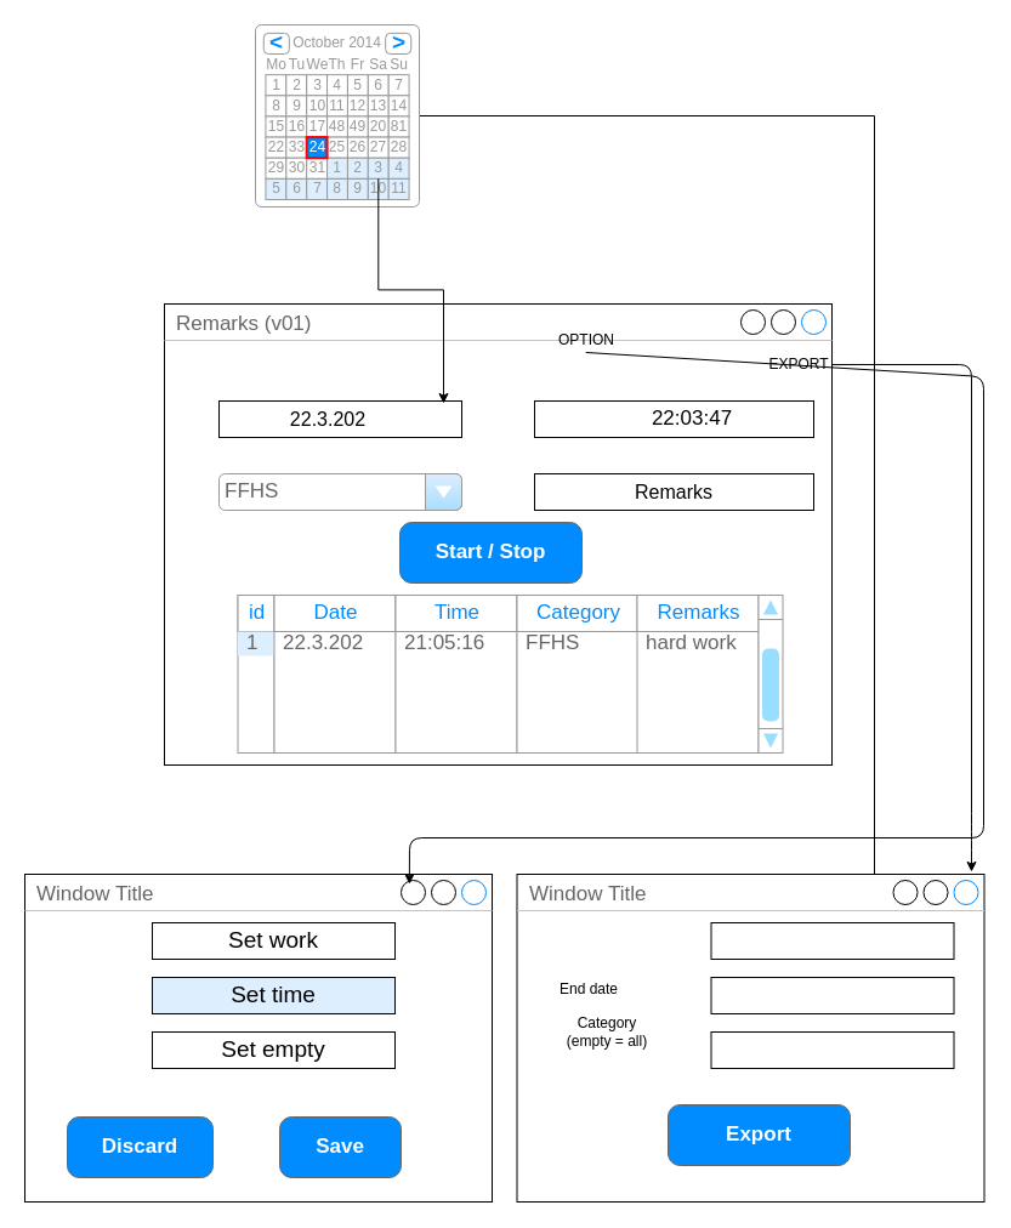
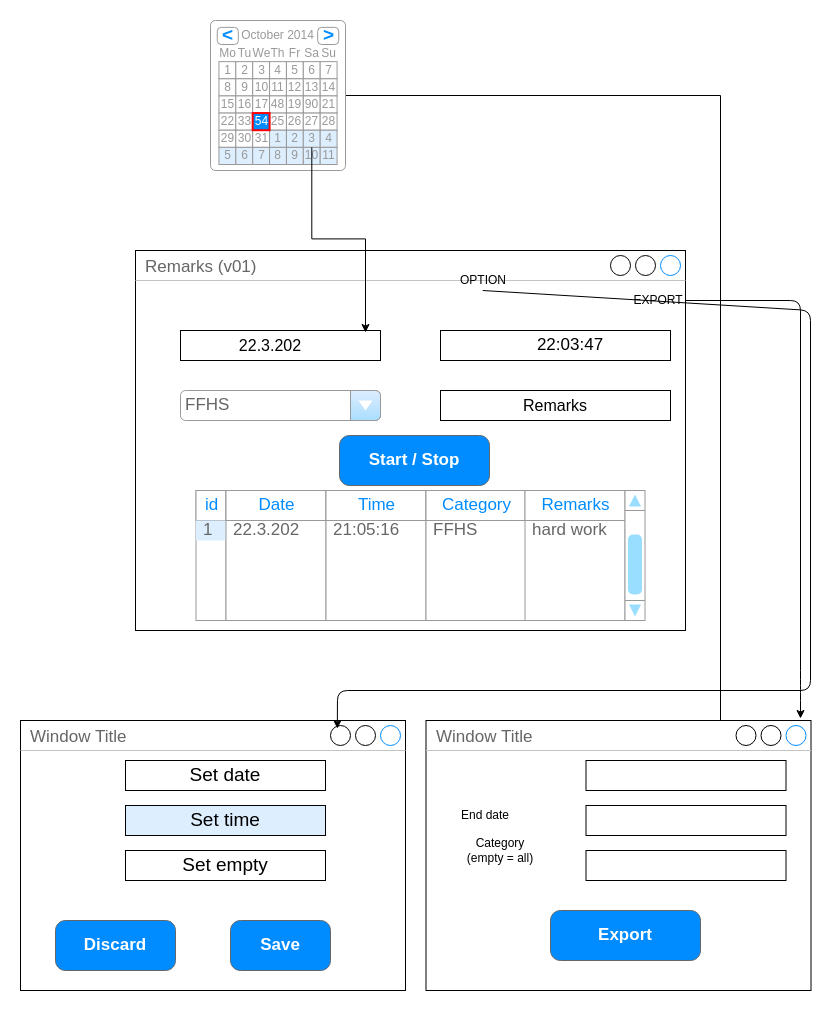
- <mxCell id="55" value="49" style="strokeWidth=1;shadow=0;dashed=0;align=center;html=1;shape=mxgraph.mockup.forms.rrect;rSize=0;strokeColor=#999999;fontColor=#999999;" parent="26" vertex="1"><mxGeometry x="75.938" y="75.429" width="16.875" height="17.143" as="geometry" /></mxCell>
+ <mxCell id="55" value="19" style="strokeWidth=1;shadow=0;dashed=0;align=center;html=1;shape=mxgraph.mockup.forms.rrect;rSize=0;strokeColor=#999999;fontColor=#999999;" parent="26" vertex="1"><mxGeometry x="75.938" y="75.429" width="16.875" height="17.143" as="geometry" /></mxCell>
- <mxCell id="56" value="20" style="strokeWidth=1;shadow=0;dashed=0;align=center;html=1;shape=mxgraph.mockup.forms.rrect;rSize=0;strokeColor=#999999;fontColor=#999999;" parent="26" vertex="1"><mxGeometry x="92.812" y="75.429" width="16.875" height="17.143" as="geometry" /></mxCell>
+ <mxCell id="56" value="90" style="strokeWidth=1;shadow=0;dashed=0;align=center;html=1;shape=mxgraph.mockup.forms.rrect;rSize=0;strokeColor=#999999;fontColor=#999999;" parent="26" vertex="1"><mxGeometry x="92.812" y="75.429" width="16.875" height="17.143" as="geometry" /></mxCell>
- <mxCell id="57" value="81" style="strokeWidth=1;shadow=0;dashed=0;align=center;html=1;shape=mxgraph.mockup.forms.rrect;rSize=0;strokeColor=#999999;fontColor=#999999;" parent="26" vertex="1"><mxGeometry x="109.688" y="75.429" width="16.875" height="17.143" as="geometry" /></mxCell>
+ <mxCell id="57" value="21" style="strokeWidth=1;shadow=0;dashed=0;align=center;html=1;shape=mxgraph.mockup.forms.rrect;rSize=0;strokeColor=#999999;fontColor=#999999;" parent="26" vertex="1"><mxGeometry x="109.688" y="75.429" width="16.875" height="17.143" as="geometry" /></mxCell>
- <mxCell id="78" value="24" style="strokeWidth=1;shadow=0;dashed=0;align=center;html=1;shape=mxgraph.mockup.forms.rrect;rSize=0;strokeColor=#ff0000;fontColor=#ffffff;strokeWidth=2;fillColor=#008cff;" parent="26" vertex="1"><mxGeometry x="42.188" y="92.571" width="16.875" height="17.143" as="geometry" /></mxCell>
+ <mxCell id="78" value="54" style="strokeWidth=1;shadow=0;dashed=0;align=center;html=1;shape=mxgraph.mockup.forms.rrect;rSize=0;strokeColor=#ff0000;fontColor=#ffffff;strokeWidth=2;fillColor=#008cff;" parent="26" vertex="1"><mxGeometry x="42.188" y="92.571" width="16.875" height="17.143" as="geometry" /></mxCell>
- <mxCell id="8" value="Start / Stop" style="strokeWidth=1;shadow=0;dashed=0;align=center;html=1;shape=mxgraph.mockup.buttons.button;strokeColor=#666666;fontColor=#ffffff;mainText=;buttonStyle=round;fontSize=17;fontStyle=1;fillColor=#008cff;whiteSpace=wrap;" parent="1" vertex="1"><mxGeometry x="329" y="430" width="150" height="50" as="geometry" /></mxCell>
+ <mxCell id="8" value="Start / Stop" style="strokeWidth=1;shadow=0;dashed=0;align=center;html=1;shape=mxgraph.mockup.buttons.button;strokeColor=#666666;fontColor=#ffffff;mainText=;buttonStyle=round;fontSize=17;fontStyle=1;fillColor=#008cff;whiteSpace=wrap;" parent="1" vertex="1"><mxGeometry x="339" y="435" width="150" height="50" as="geometry" /></mxCell>
- <mxCell id="83" value="&lt;font style=&quot;font-size: 19px&quot;&gt;Set work&lt;/font&gt;" style="text;html=1;strokeColor=none;fillColor=none;align=center;verticalAlign=middle;whiteSpace=wrap;rounded=0;" parent="1" vertex="1"><mxGeometry x="175" y="765" width="100" height="20" as="geometry" /></mxCell>
+ <mxCell id="83" value="&lt;font style=&quot;font-size: 19px&quot;&gt;Set date&lt;/font&gt;" style="text;html=1;strokeColor=none;fillColor=none;align=center;verticalAlign=middle;whiteSpace=wrap;rounded=0;" parent="1" vertex="1"><mxGeometry x="175" y="765" width="100" height="20" as="geometry" /></mxCell>
